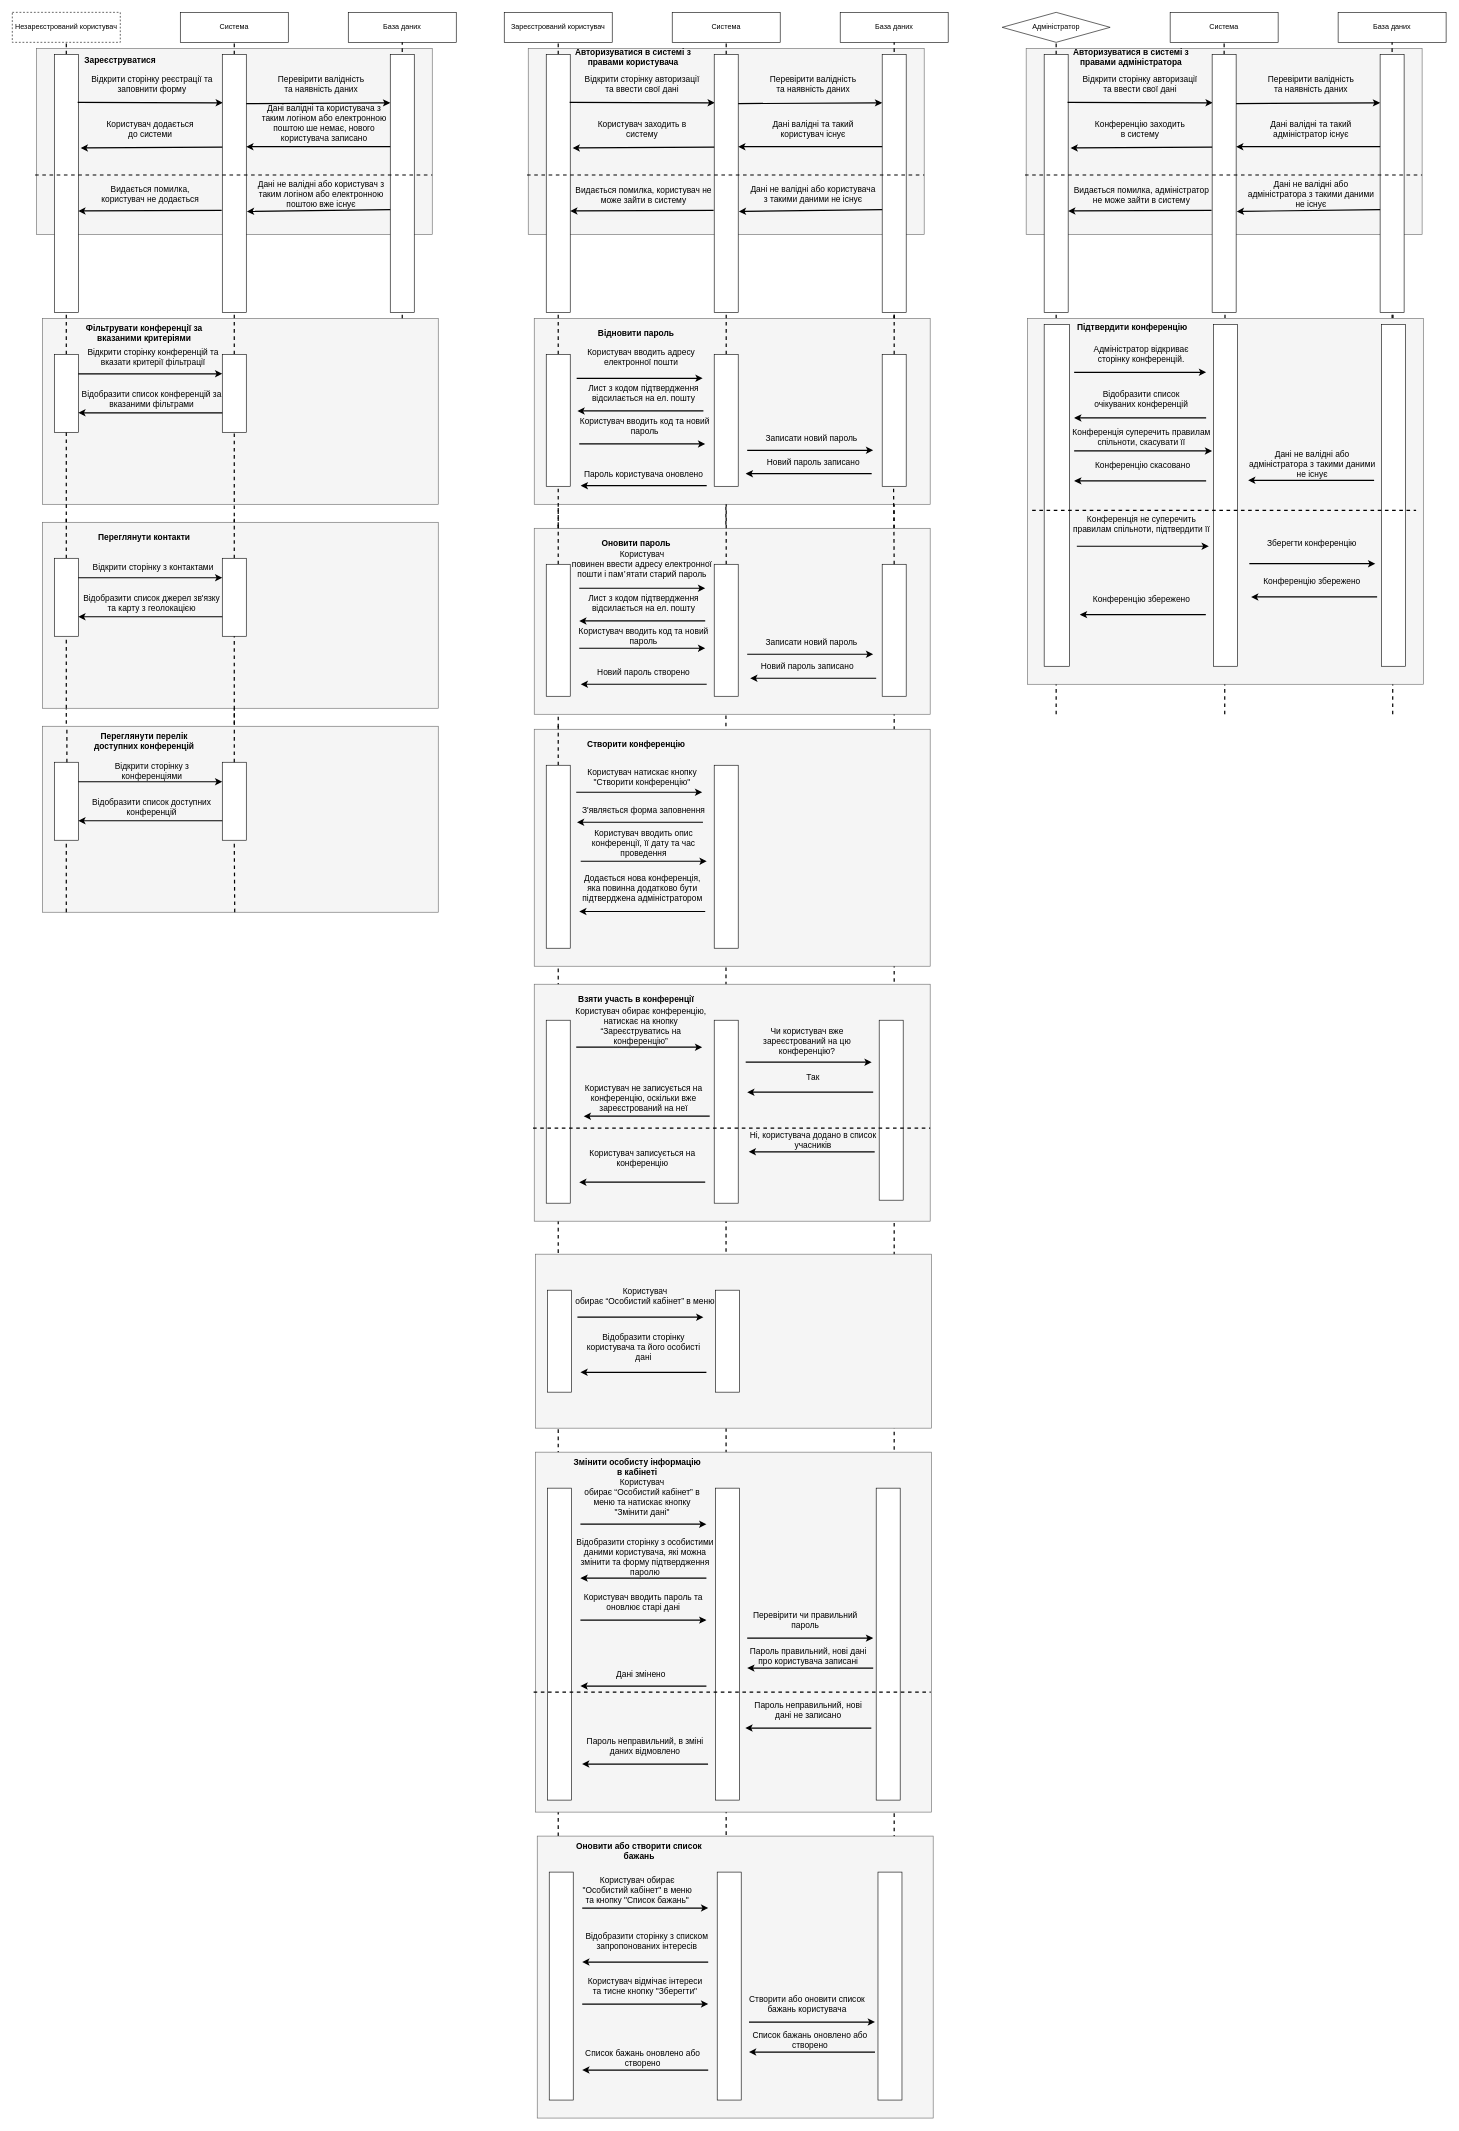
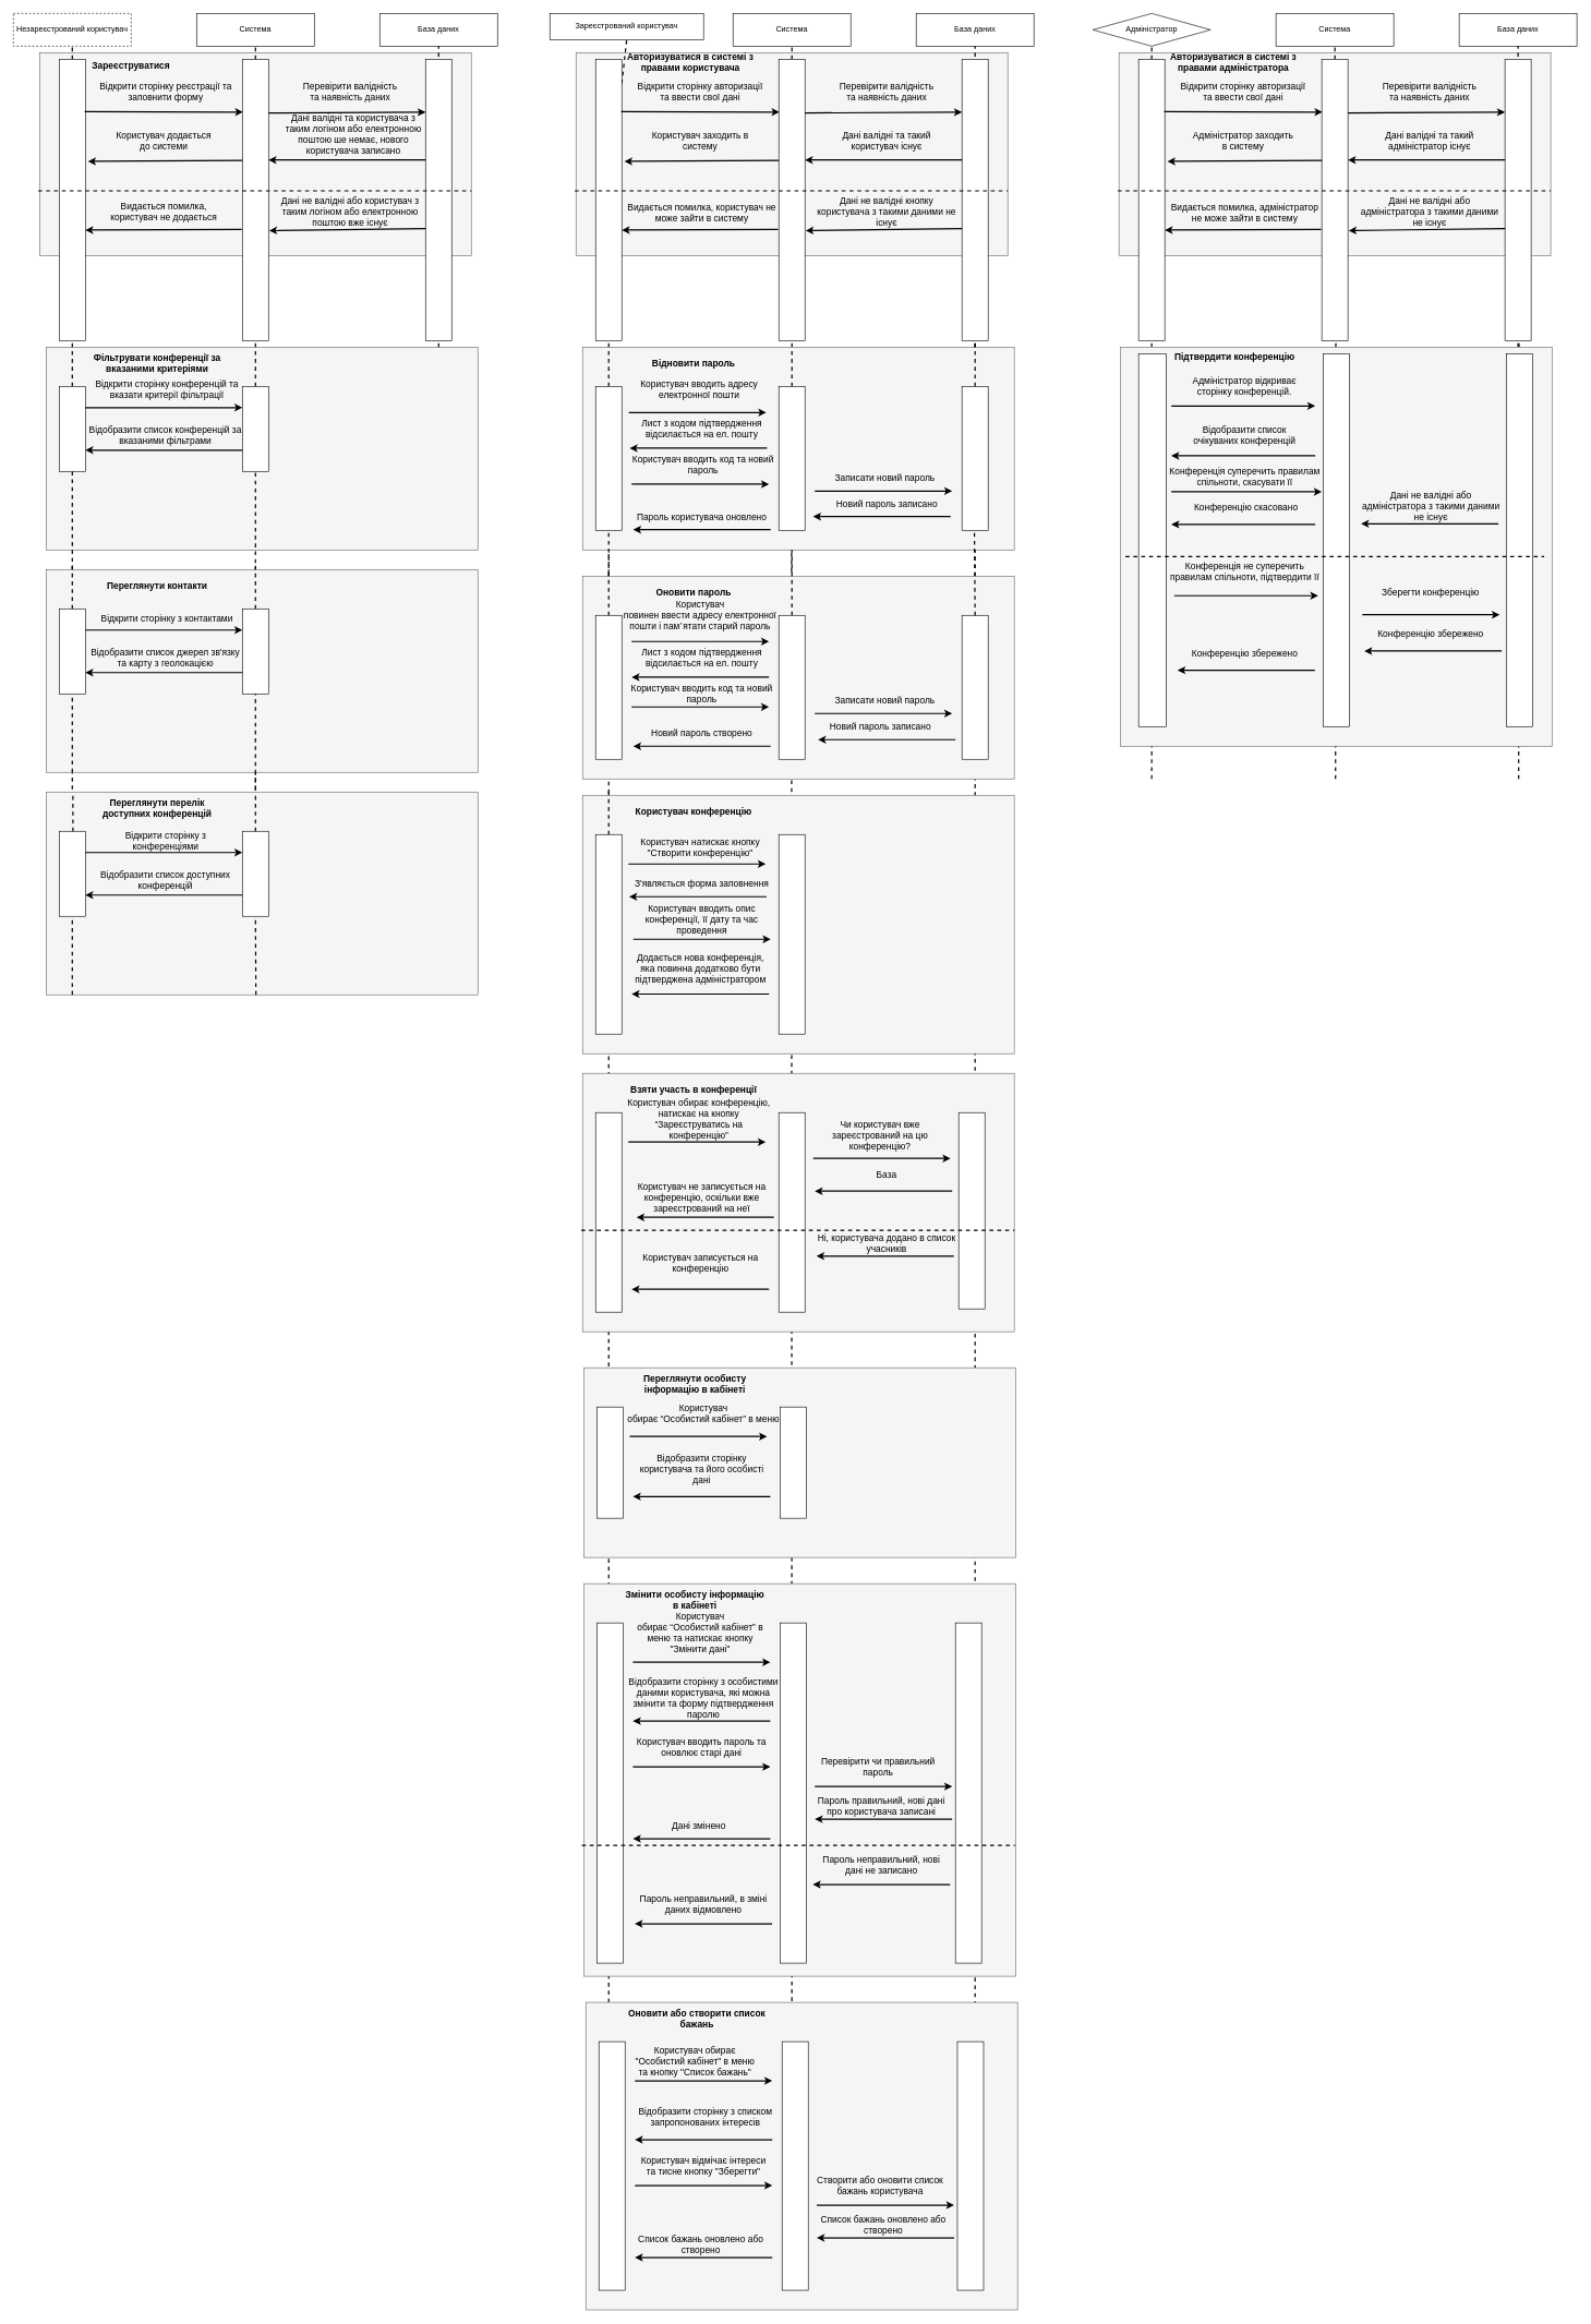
- <mxCell id="70" value="Зареєстрований користувач" style="rounded=0;whiteSpace=wrap;html=1;" parent="1" vertex="1"><mxGeometry x="840" y="20" width="180" height="50" as="geometry" /></mxCell>
+ <mxCell id="70" value="Зареєстрований користувач" style="rounded=0;whiteSpace=wrap;html=1;" parent="1" vertex="1"><mxGeometry x="840" y="20" width="235" height="40" as="geometry" /></mxCell>
- <mxCell id="228" value="&lt;span style=&quot;font-size: 14px;&quot;&gt;Конференцію заходить в систему&lt;/span&gt;" style="text;html=1;strokeColor=none;fillColor=none;align=center;verticalAlign=middle;whiteSpace=wrap;rounded=0;" vertex="1" parent="1"><mxGeometry x="1820" y="205" width="160" height="20" as="geometry" /></mxCell>
+ <mxCell id="228" value="&lt;span style=&quot;font-size: 14px;&quot;&gt;Адміністратор заходить в систему&lt;/span&gt;" style="text;html=1;strokeColor=none;fillColor=none;align=center;verticalAlign=middle;whiteSpace=wrap;rounded=0;" vertex="1" parent="1"><mxGeometry x="1820" y="205" width="160" height="20" as="geometry" /></mxCell>
- <mxCell id="90" value="&lt;span style=&quot;font-size: 14px;&quot;&gt;Дані не валідні або користувача з такими даними не існує&lt;/span&gt;" style="text;html=1;strokeColor=none;fillColor=none;align=center;verticalAlign=middle;whiteSpace=wrap;rounded=0;" parent="1" vertex="1"><mxGeometry x="1245" y="297.5" width="220" height="50" as="geometry" /></mxCell>
+ <mxCell id="90" value="&lt;span style=&quot;font-size: 14px;&quot;&gt;Дані не валідні кнопку користувача з такими даними не існує&lt;/span&gt;" style="text;html=1;strokeColor=none;fillColor=none;align=center;verticalAlign=middle;whiteSpace=wrap;rounded=0;" parent="1" vertex="1"><mxGeometry x="1245" y="297.5" width="220" height="50" as="geometry" /></mxCell>
- <mxCell id="133" value="&lt;font style=&quot;font-size: 14px;&quot;&gt;&lt;b&gt;Створити конференцію&lt;/b&gt;&lt;/font&gt;" style="text;html=1;strokeColor=none;fillColor=none;align=center;verticalAlign=middle;whiteSpace=wrap;rounded=0;" parent="1" vertex="1"><mxGeometry x="950" y="1225" width="220" height="30" as="geometry" /></mxCell>
+ <mxCell id="133" value="&lt;font style=&quot;font-size: 14px;&quot;&gt;&lt;b&gt;Користувач конференцію&lt;/b&gt;&lt;/font&gt;" style="text;html=1;strokeColor=none;fillColor=none;align=center;verticalAlign=middle;whiteSpace=wrap;rounded=0;" parent="1" vertex="1"><mxGeometry x="950" y="1225" width="220" height="30" as="geometry" /></mxCell>
- <mxCell id="155" value="&lt;span style=&quot;font-size: 14px;&quot;&gt;Так&lt;/span&gt;" style="text;html=1;strokeColor=none;fillColor=none;align=center;verticalAlign=middle;whiteSpace=wrap;rounded=0;" parent="1" vertex="1"><mxGeometry x="1240" y="1775" width="230" height="40" as="geometry" /></mxCell>
+ <mxCell id="155" value="&lt;span style=&quot;font-size: 14px;&quot;&gt;База&lt;/span&gt;" style="text;html=1;strokeColor=none;fillColor=none;align=center;verticalAlign=middle;whiteSpace=wrap;rounded=0;" parent="1" vertex="1"><mxGeometry x="1240" y="1775" width="230" height="40" as="geometry" /></mxCell>
+ <mxCell id="163" value="&lt;font style=&quot;font-size: 14px;&quot;&gt;&lt;b&gt;Переглянути особисту інформацію в кабінеті&lt;/b&gt;&lt;/font&gt;" style="text;html=1;strokeColor=none;fillColor=none;align=center;verticalAlign=middle;whiteSpace=wrap;rounded=0;" parent="1" vertex="1"><mxGeometry x="952" y="2100" width="220" height="30" as="geometry" /></mxCell>
